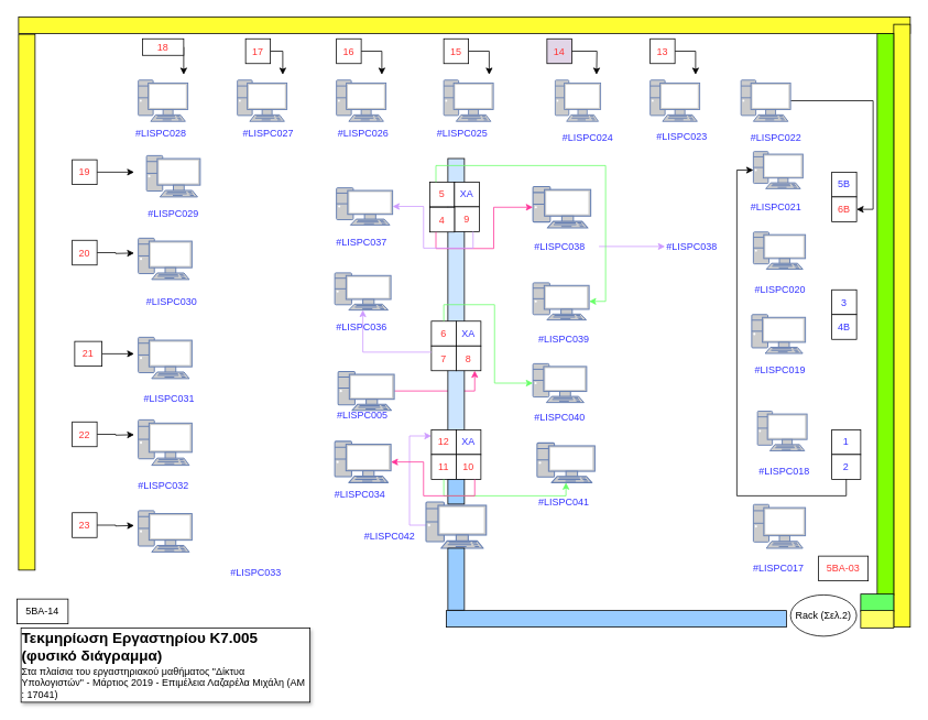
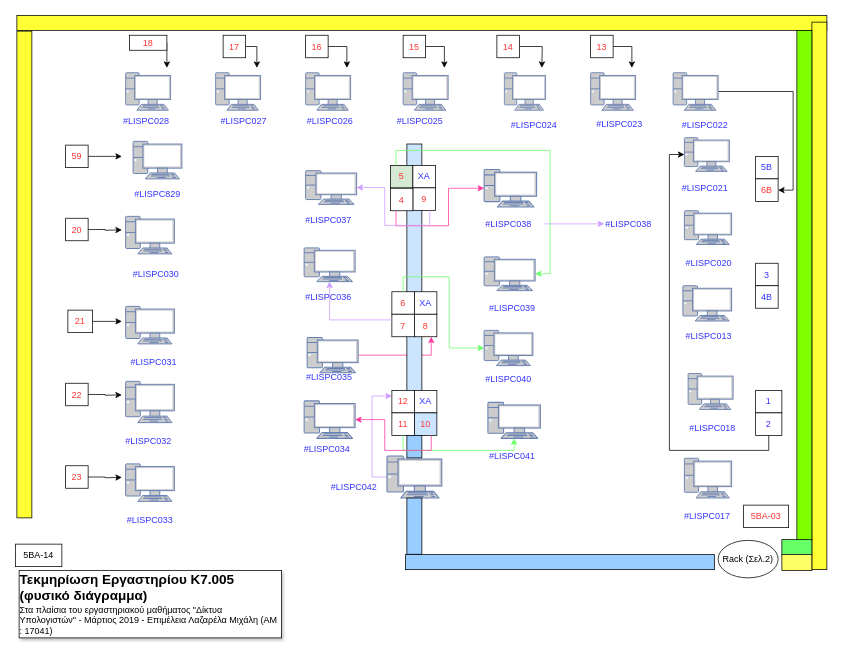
- <mxCell id="19" value="&lt;font color=&quot;#ff3333&quot;&gt;14&lt;/font&gt;" style="rounded=0;whiteSpace=wrap;html=1;fillColor=#e1d5e7;" parent="1" vertex="1"><mxGeometry x="662" y="46.5" width="30" height="30" as="geometry" /></mxCell>
+ <mxCell id="19" value="&lt;font color=&quot;#ff3333&quot;&gt;14&lt;/font&gt;" style="rounded=0;whiteSpace=wrap;html=1;" parent="1" vertex="1"><mxGeometry x="662" y="46.5" width="30" height="30" as="geometry" /></mxCell>
- <mxCell id="34" value="&lt;font color=&quot;#ff3333&quot;&gt;19&lt;/font&gt;" style="rounded=0;whiteSpace=wrap;html=1;direction=west;" parent="1" vertex="1"><mxGeometry x="87" y="193" width="30" height="30" as="geometry" /></mxCell>
+ <mxCell id="34" value="&lt;font color=&quot;#ff3333&quot;&gt;59&lt;/font&gt;" style="rounded=0;whiteSpace=wrap;html=1;direction=west;" parent="1" vertex="1"><mxGeometry x="87" y="193" width="30" height="30" as="geometry" /></mxCell>
- <mxCell id="120" value="&lt;font color=&quot;#ff3333&quot;&gt;5&lt;/font&gt;" style="rounded=0;whiteSpace=wrap;html=1;" parent="119" vertex="1"><mxGeometry width="30" height="30" as="geometry" /></mxCell>
+ <mxCell id="120" value="&lt;font color=&quot;#ff3333&quot;&gt;5&lt;/font&gt;" style="rounded=0;whiteSpace=wrap;html=1;fillColor=#d5e8d4;" parent="119" vertex="1"><mxGeometry width="30" height="30" as="geometry" /></mxCell>
- <mxCell id="60" value="&lt;font color=&quot;#3333ff&quot;&gt;#LISPC029&lt;/font&gt;" style="text;html=1;resizable=0;points=[];autosize=1;align=left;verticalAlign=top;spacingTop=-4;" parent="1" vertex="1"><mxGeometry x="177" y="248" width="80" height="20" as="geometry" /></mxCell>
+ <mxCell id="60" value="&lt;font color=&quot;#3333ff&quot;&gt;#LISPC829&lt;/font&gt;" style="text;html=1;resizable=0;points=[];autosize=1;align=left;verticalAlign=top;spacingTop=-4;" parent="1" vertex="1"><mxGeometry x="177" y="248" width="80" height="20" as="geometry" /></mxCell>
- <mxCell id="67" value="&lt;font color=&quot;#3333ff&quot;&gt;#LISPC019&lt;/font&gt;" style="text;html=1;resizable=0;points=[];autosize=1;align=left;verticalAlign=top;spacingTop=-4;" parent="1" vertex="1"><mxGeometry x="912" y="437.5" width="80" height="20" as="geometry" /></mxCell>
+ <mxCell id="67" value="&lt;font color=&quot;#3333ff&quot;&gt;#LISPC013&lt;/font&gt;" style="text;html=1;resizable=0;points=[];autosize=1;align=left;verticalAlign=top;spacingTop=-4;" parent="1" vertex="1"><mxGeometry x="912" y="437.5" width="80" height="20" as="geometry" /></mxCell>
- <mxCell id="77" value="&lt;font color=&quot;#3333ff&quot;&gt;#LISPC005&lt;/font&gt;" style="text;html=1;resizable=0;points=[];autosize=1;align=left;verticalAlign=top;spacingTop=-4;" parent="1" vertex="1"><mxGeometry x="406" y="492.5" width="80" height="20" as="geometry" /></mxCell>
+ <mxCell id="77" value="&lt;font color=&quot;#3333ff&quot;&gt;#LISPC035&lt;/font&gt;" style="text;html=1;resizable=0;points=[];autosize=1;align=left;verticalAlign=top;spacingTop=-4;" parent="1" vertex="1"><mxGeometry x="406" y="492.5" width="80" height="20" as="geometry" /></mxCell>
- <mxCell id="98" value="&lt;font color=&quot;#ff3333&quot;&gt;10&lt;/font&gt;" style="rounded=0;whiteSpace=wrap;html=1;" parent="96" vertex="1"><mxGeometry x="30" width="30" height="30" as="geometry" /></mxCell>
+ <mxCell id="98" value="&lt;font color=&quot;#ff3333&quot;&gt;10&lt;/font&gt;" style="rounded=0;whiteSpace=wrap;html=1;fillColor=#cce5ff;" parent="96" vertex="1"><mxGeometry x="30" width="30" height="30" as="geometry" /></mxCell>
- <mxCell id="64" value="&lt;font color=&quot;#3333ff&quot;&gt;#LISPC033&lt;/font&gt;" style="text;html=1;resizable=0;points=[];autosize=1;align=left;verticalAlign=top;spacingTop=-4;" parent="1" vertex="1"><mxGeometry x="277" y="683" width="80" height="20" as="geometry" /></mxCell>
+ <mxCell id="64" value="&lt;font color=&quot;#3333ff&quot;&gt;#LISPC033&lt;/font&gt;" style="text;html=1;resizable=0;points=[];autosize=1;align=left;verticalAlign=top;spacingTop=-4;" parent="1" vertex="1"><mxGeometry x="167" y="683" width="80" height="20" as="geometry" /></mxCell>
